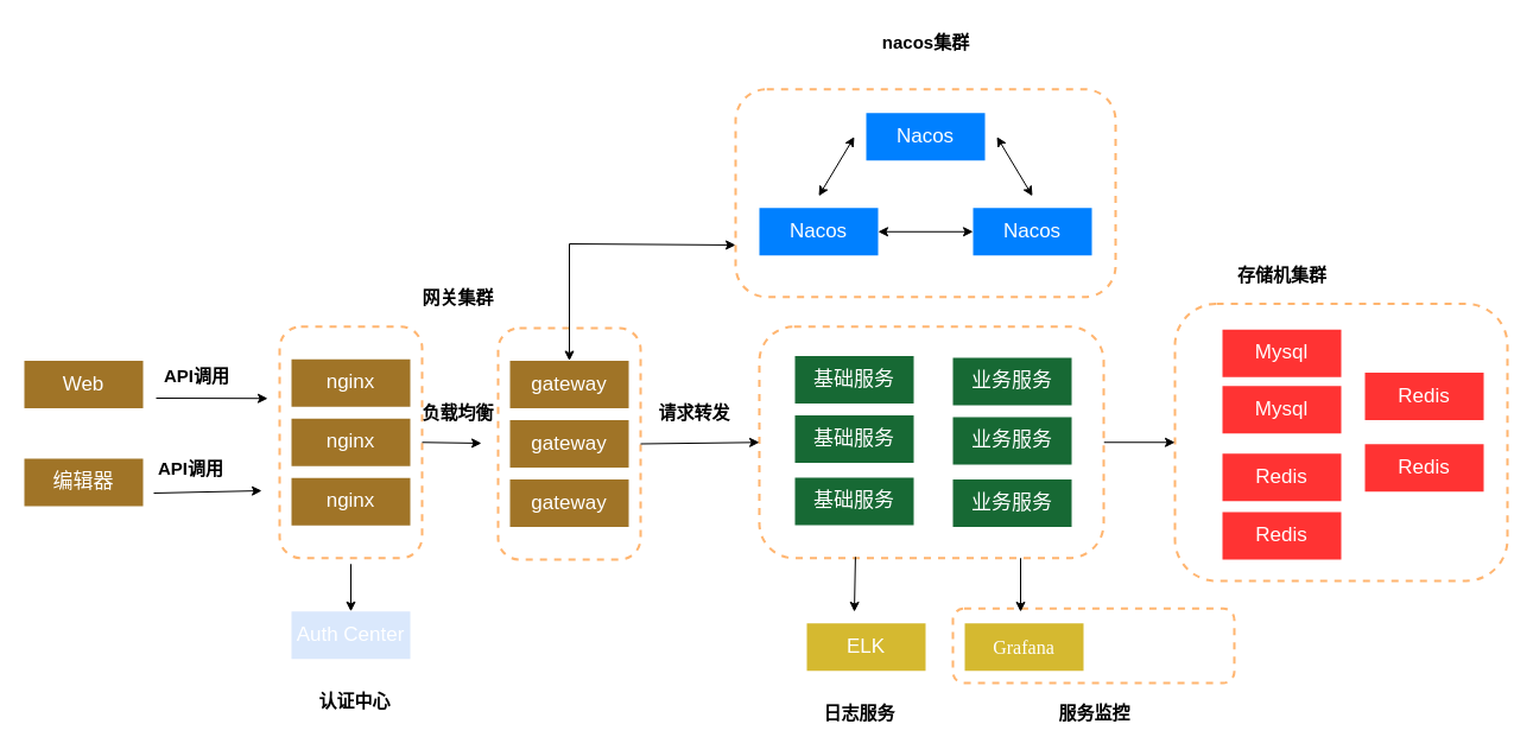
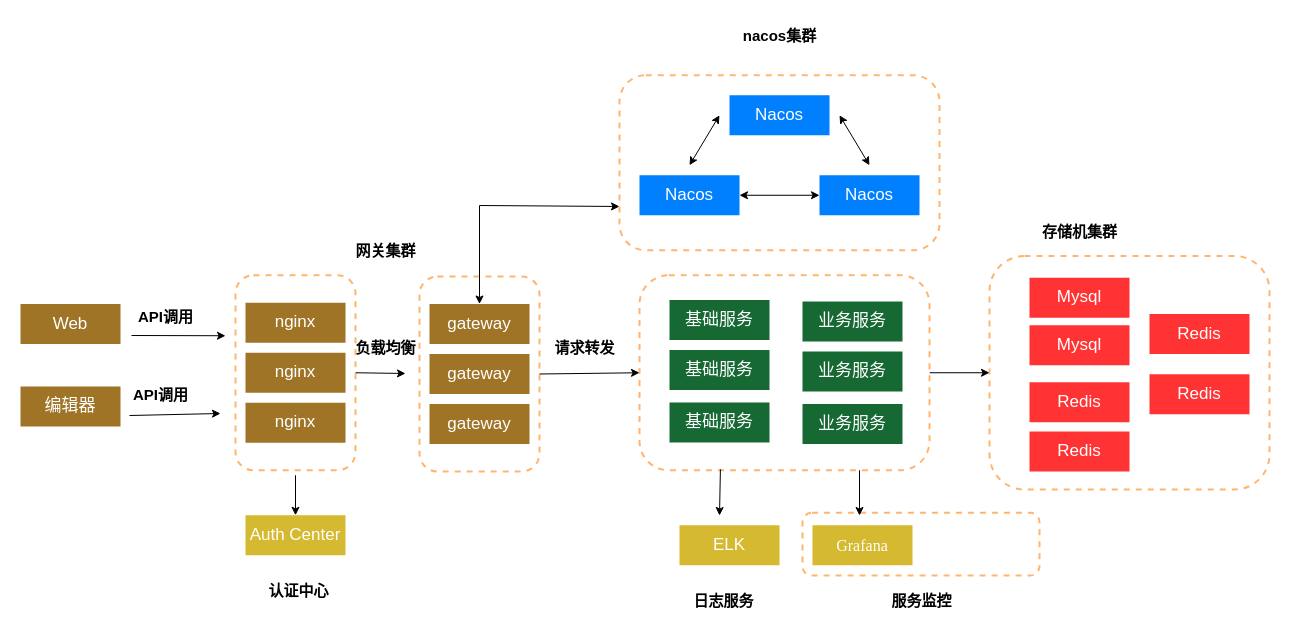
- <mxCell id="24" value="&lt;font color=&quot;#ffffff&quot;&gt;Auth Center&lt;/font&gt;" style="rounded=0;whiteSpace=wrap;html=1;fillColor=#dae8fc;fontSize=17;strokeColor=none;" vertex="1" parent="1"><mxGeometry x="245" y="514.75" width="100" height="40" as="geometry" /></mxCell>
+ <mxCell id="24" value="&lt;font color=&quot;#ffffff&quot;&gt;Auth Center&lt;/font&gt;" style="rounded=0;whiteSpace=wrap;html=1;fillColor=#d5b930;fontSize=17;strokeColor=none;" vertex="1" parent="1"><mxGeometry x="245" y="514.75" width="100" height="40" as="geometry" /></mxCell>
